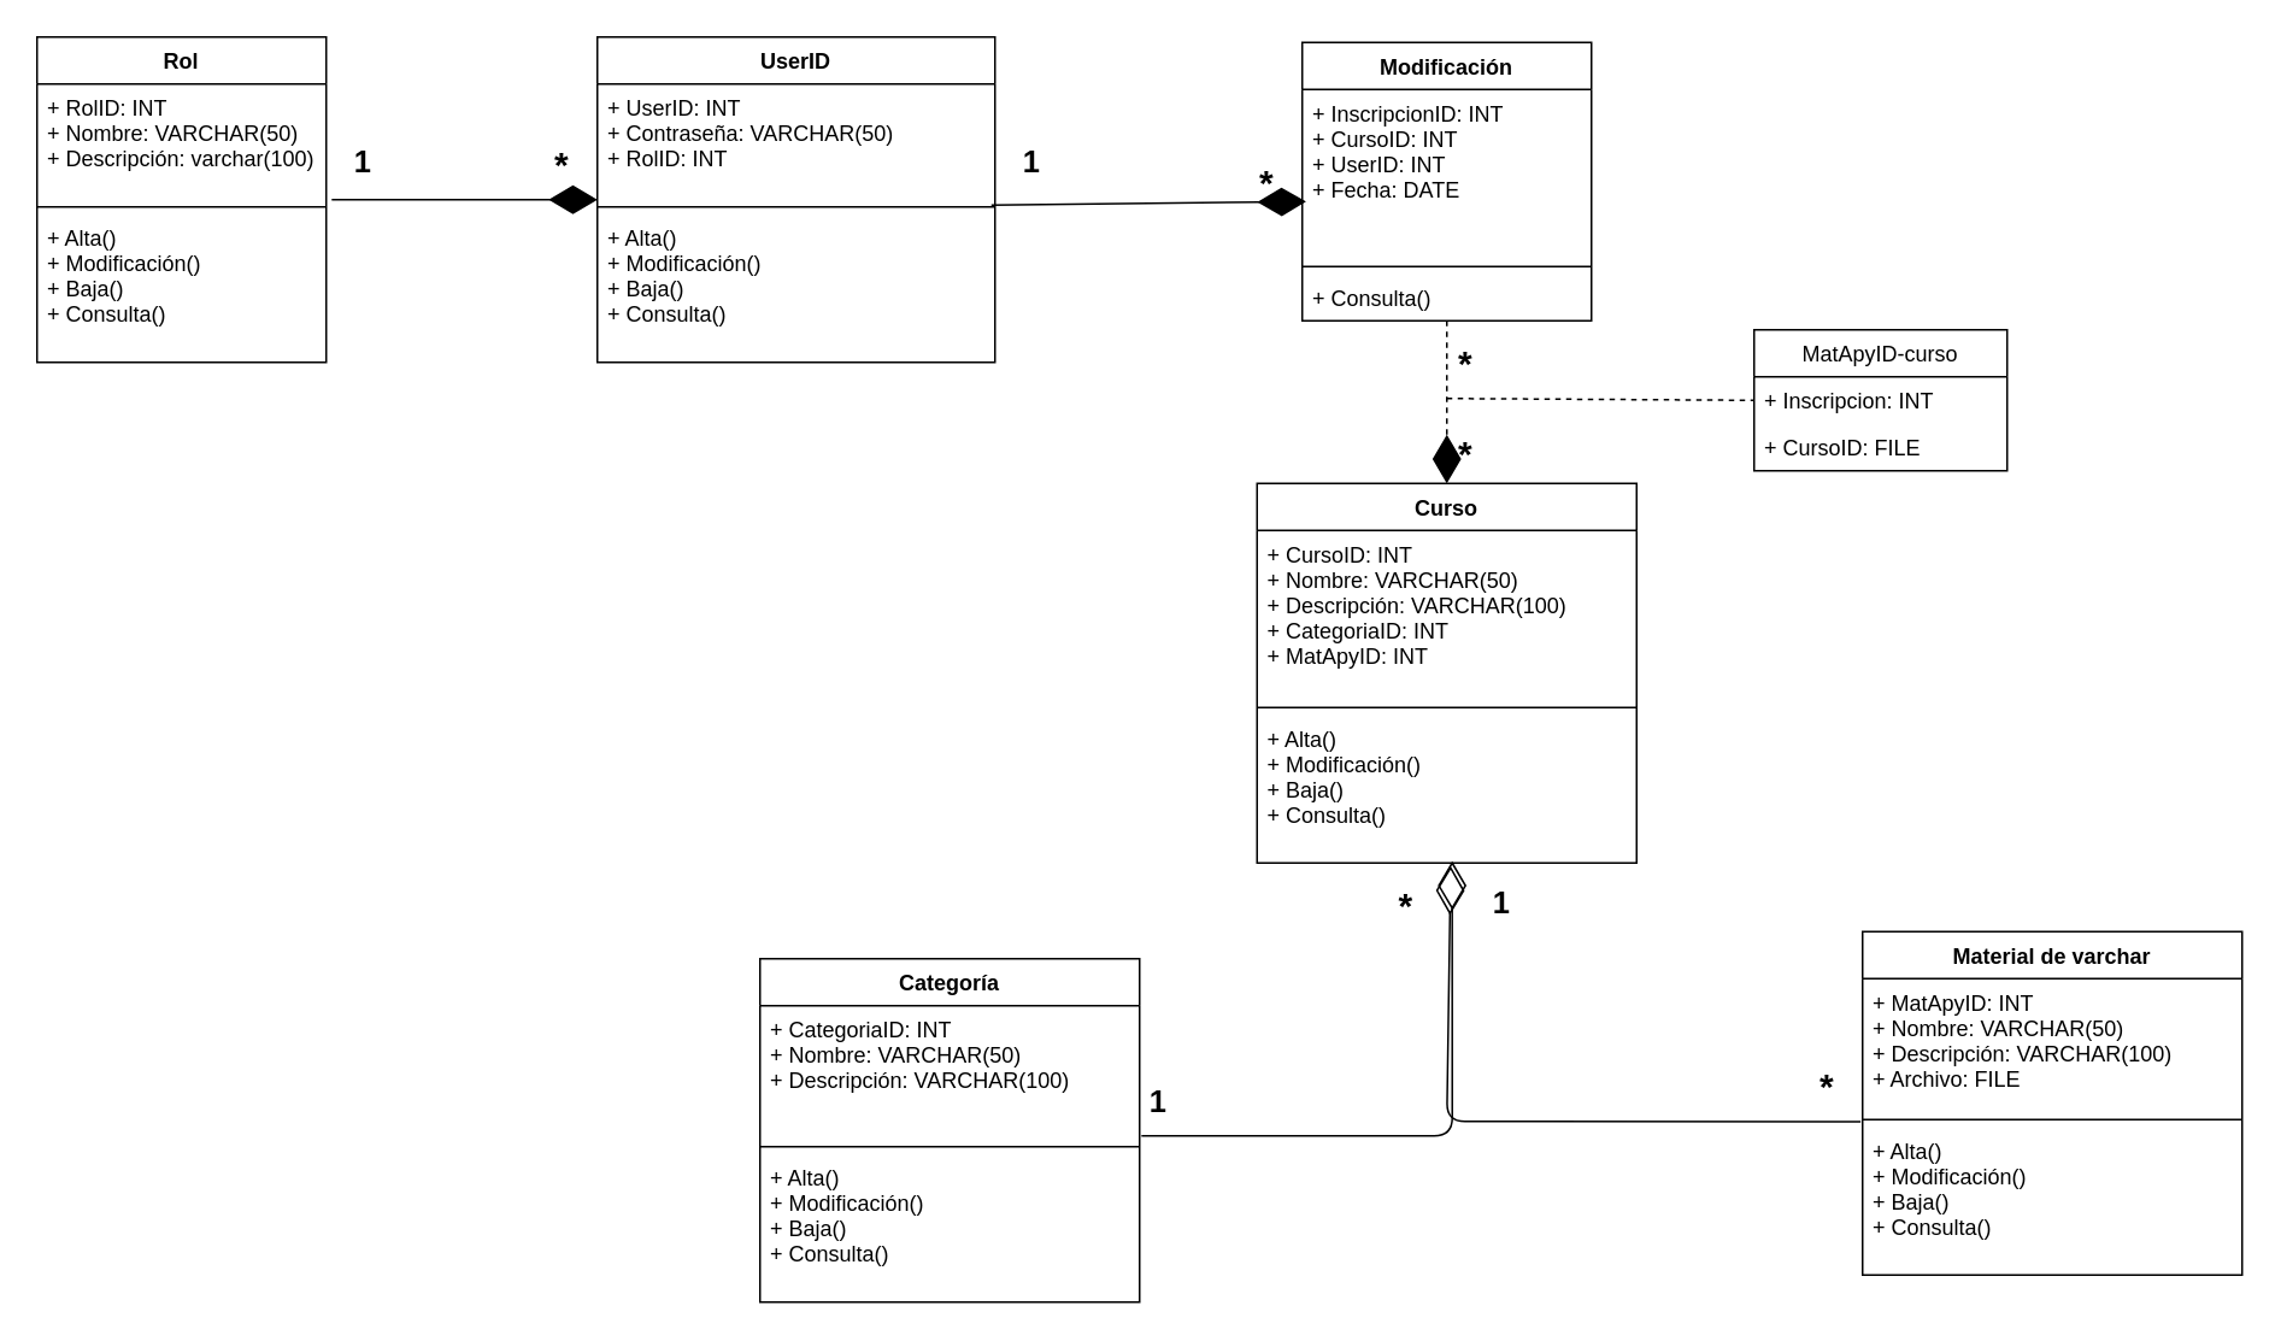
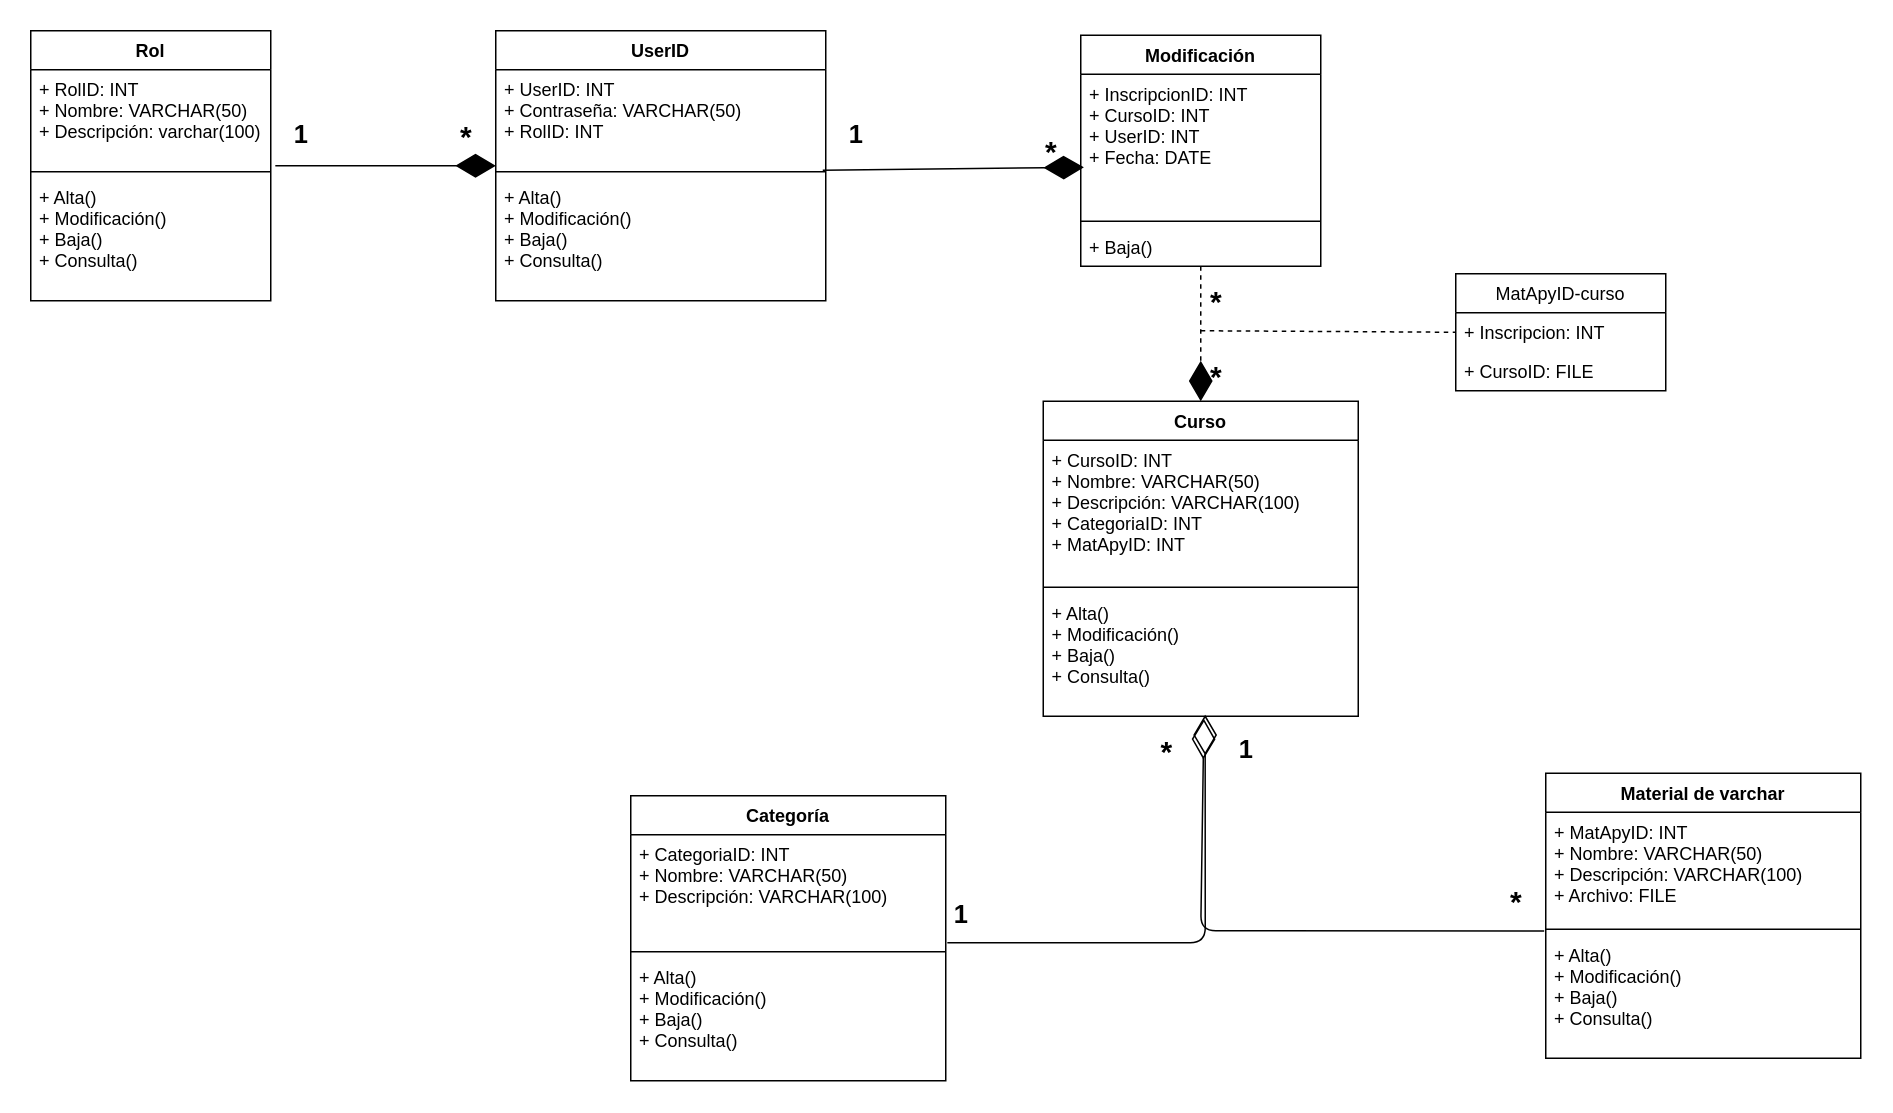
- <mxCell id="13" value="+ Consulta()" style="text;strokeColor=none;fillColor=none;align=left;verticalAlign=top;spacingLeft=4;spacingRight=4;overflow=hidden;rotatable=0;points=[[0,0.5],[1,0.5]];portConstraint=eastwest;" parent="10" vertex="1"><mxGeometry y="128" width="160" height="26" as="geometry" /></mxCell>
+ <mxCell id="13" value="+ Baja()" style="text;strokeColor=none;fillColor=none;align=left;verticalAlign=top;spacingLeft=4;spacingRight=4;overflow=hidden;rotatable=0;points=[[0,0.5],[1,0.5]];portConstraint=eastwest;" parent="10" vertex="1"><mxGeometry y="128" width="160" height="26" as="geometry" /></mxCell>
